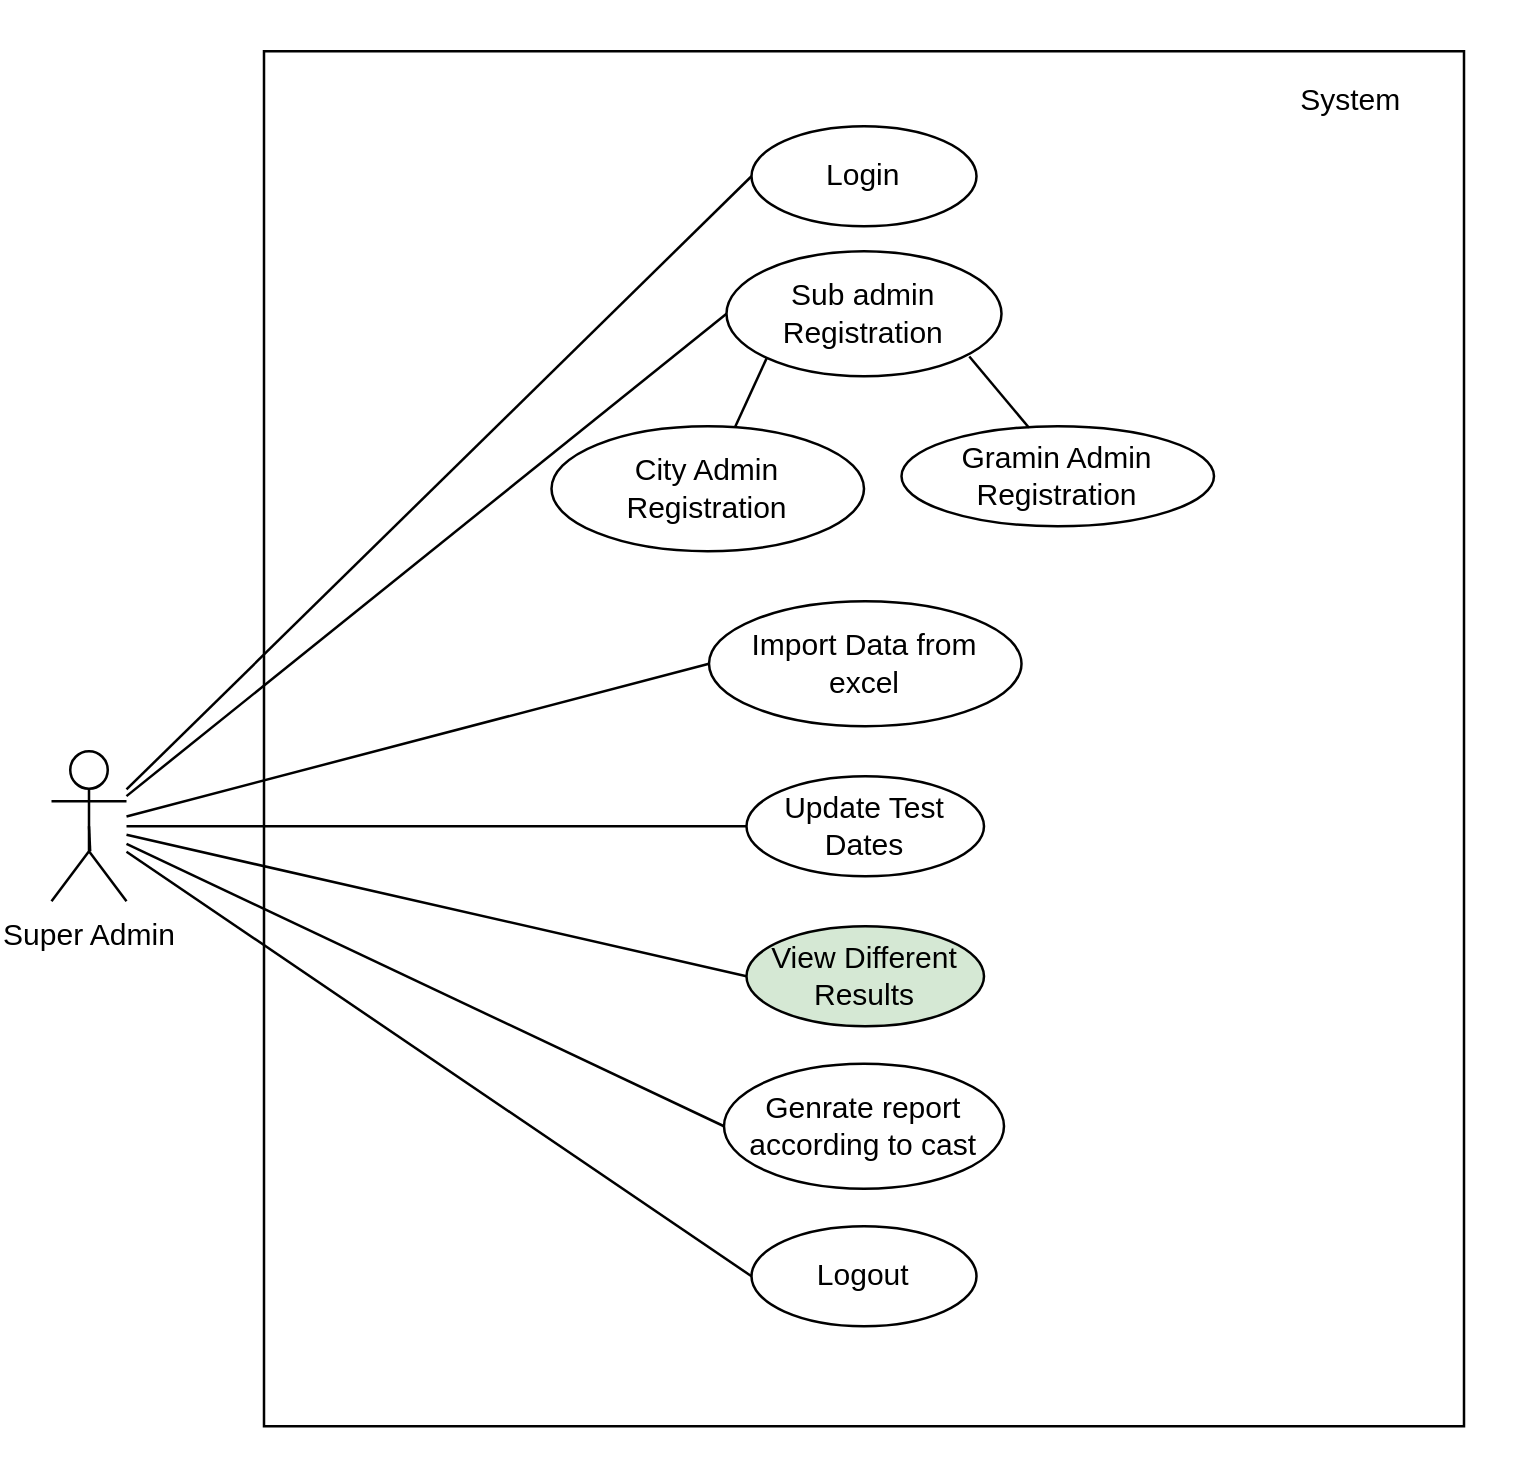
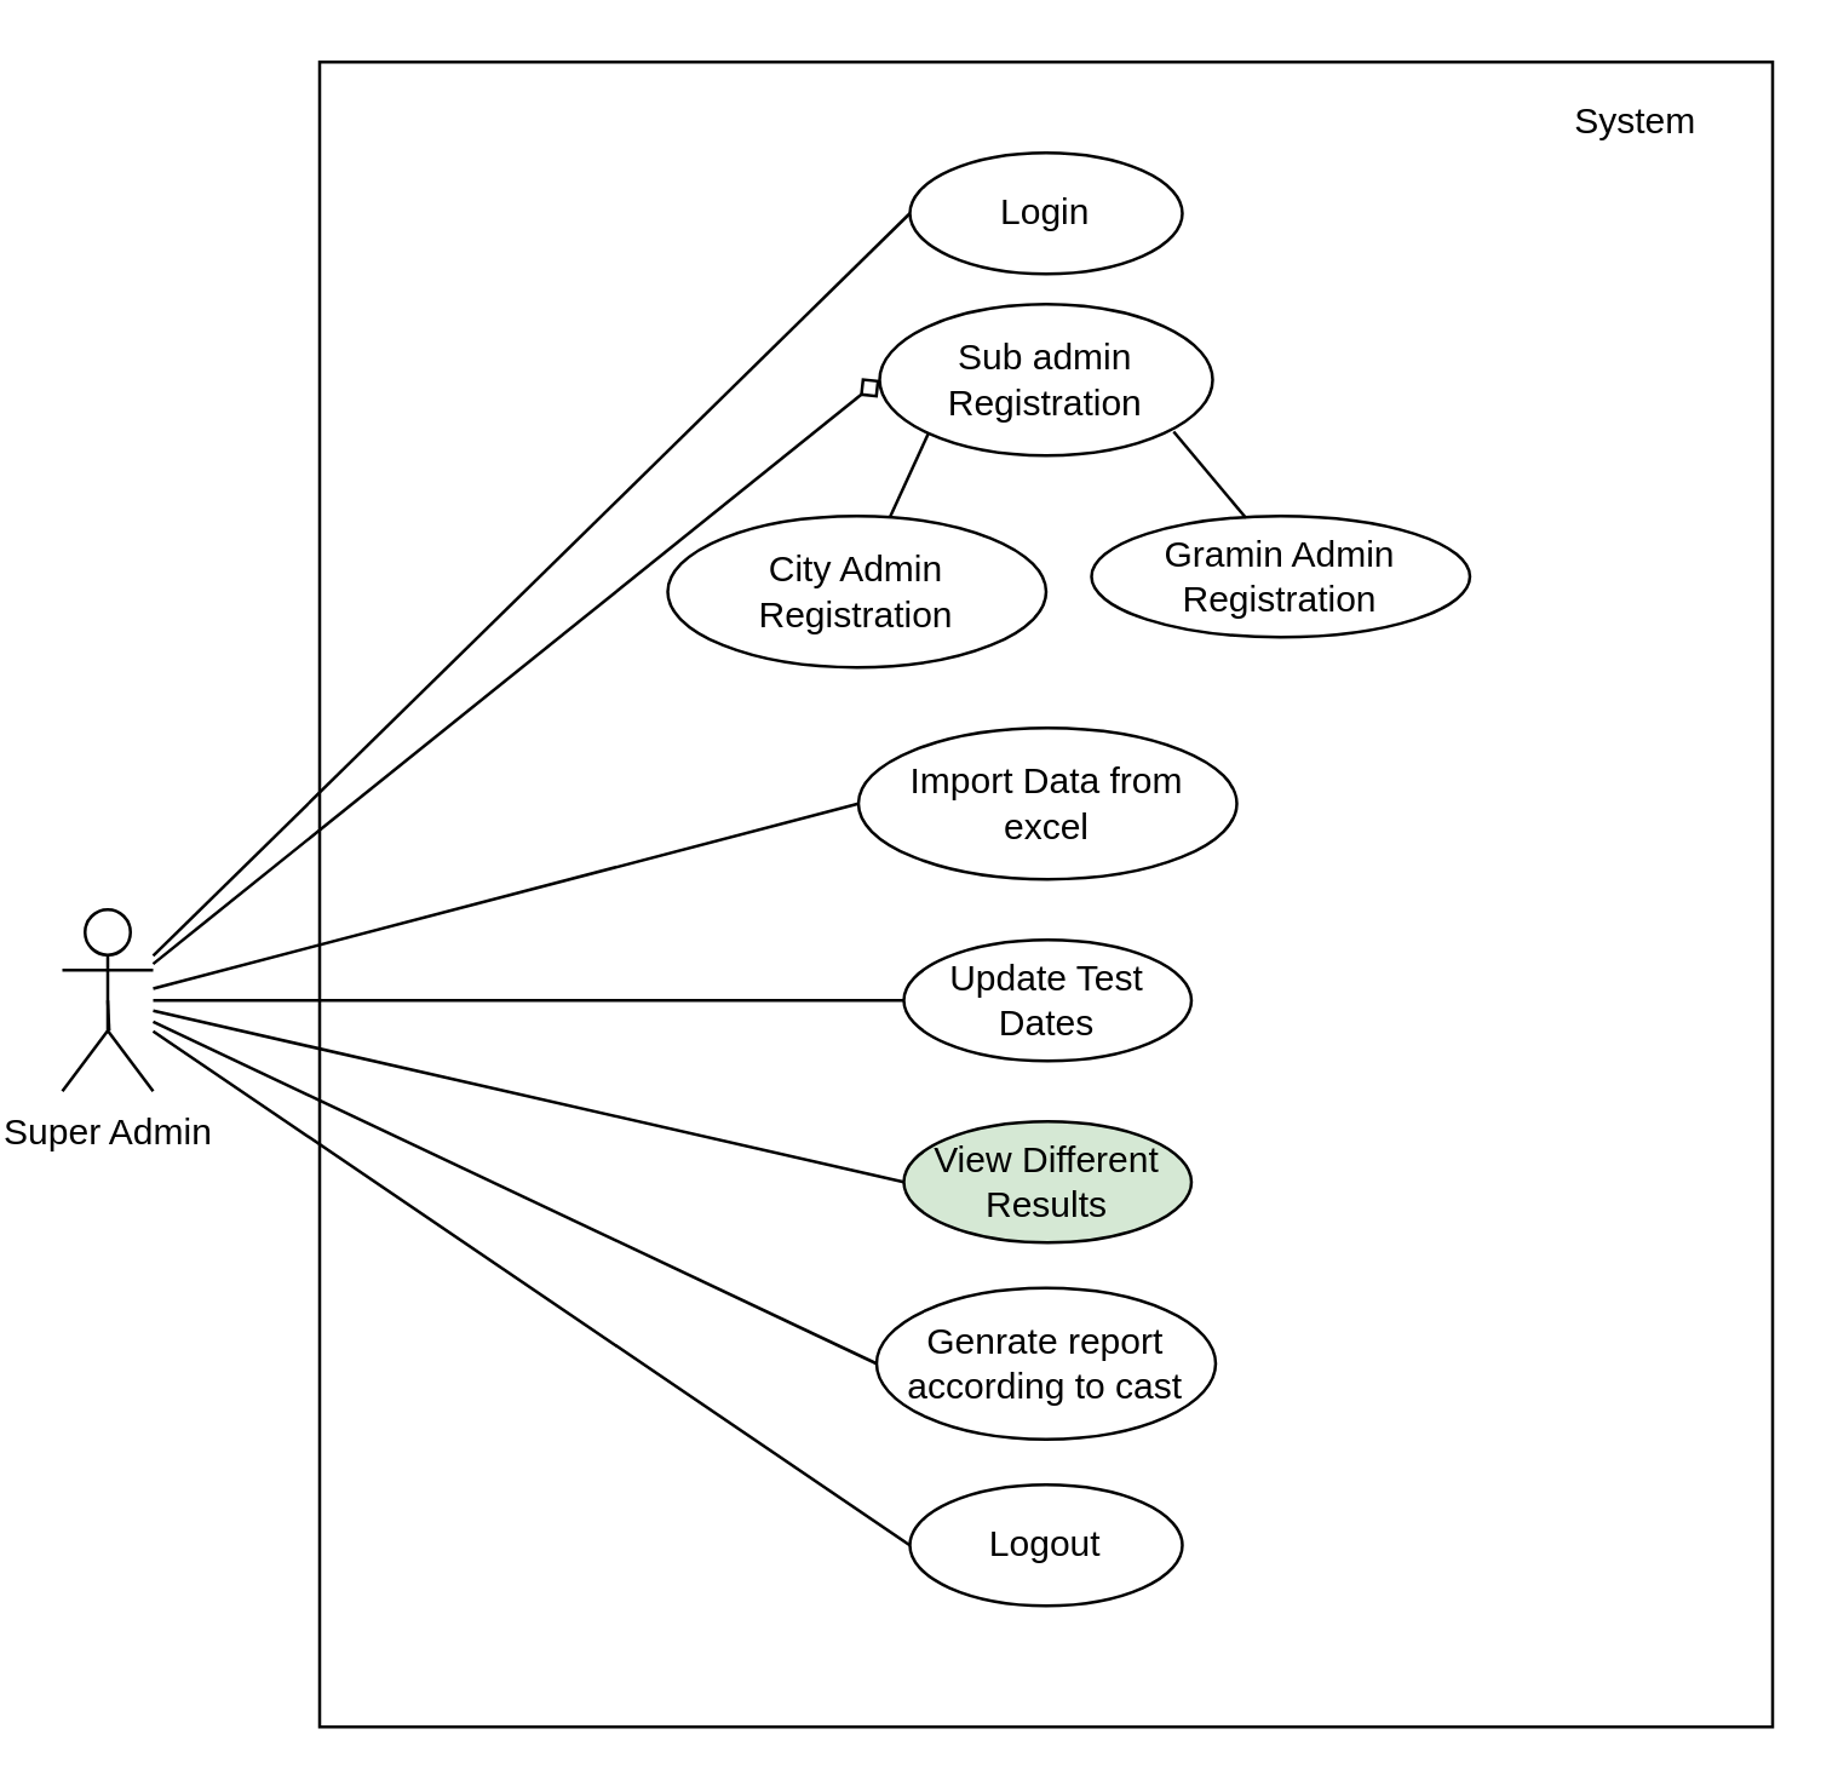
- <mxCell id="4" style="edgeStyle=none;rounded=0;orthogonalLoop=1;jettySize=auto;html=1;entryX=0;entryY=0.5;entryDx=0;entryDy=0;endArrow=none;endFill=0;" parent="1" source="10" target="12" edge="1"><mxGeometry relative="1" as="geometry"><mxPoint x="262.5" y="130" as="targetPoint" /></mxGeometry></mxCell>
+ <mxCell id="4" style="edgeStyle=none;rounded=0;orthogonalLoop=1;jettySize=auto;html=1;entryX=0;entryY=0.5;entryDx=0;entryDy=0;endArrow=diamond;endFill=0;" parent="1" source="10" target="12" edge="1"><mxGeometry relative="1" as="geometry"><mxPoint x="262.5" y="130" as="targetPoint" /></mxGeometry></mxCell>
